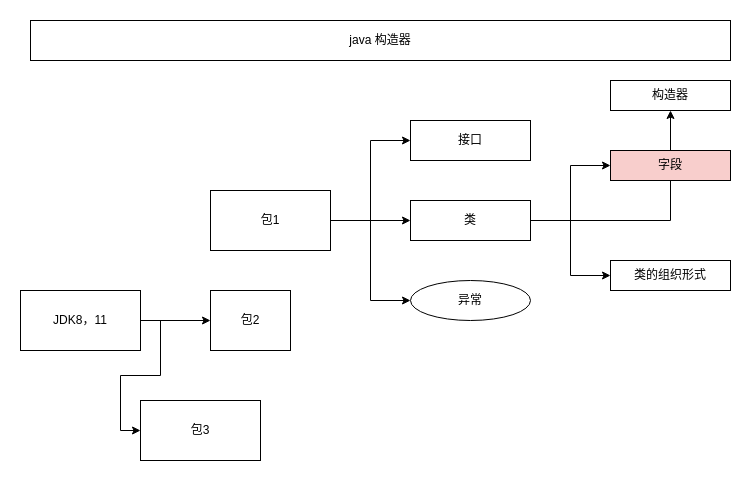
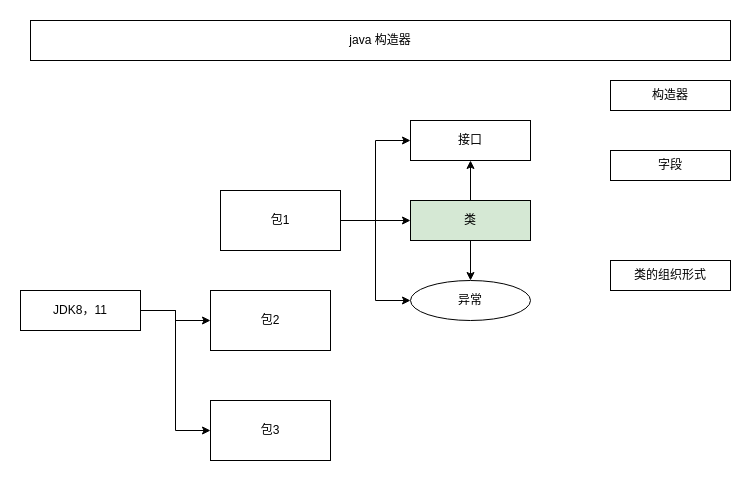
- <mxCell id="19" value="字段" style="rounded=0;whiteSpace=wrap;html=1;fillColor=#f8cecc;" vertex="1" parent="1"><mxGeometry x="610" y="150" width="120" height="30" as="geometry" /></mxCell>
+ <mxCell id="19" value="字段" style="rounded=0;whiteSpace=wrap;html=1;" vertex="1" parent="1"><mxGeometry x="610" y="150" width="120" height="30" as="geometry" /></mxCell>
- <mxCell id="14" style="edgeStyle=orthogonalEdgeStyle;rounded=0;orthogonalLoop=1;jettySize=auto;html=1;entryX=0;entryY=0.5;entryDx=0;entryDy=0;" edge="1" parent="1" source="16" target="19"><mxGeometry relative="1" as="geometry" /></mxCell>
+ <mxCell id="14" style="edgeStyle=orthogonalEdgeStyle;rounded=0;orthogonalLoop=1;jettySize=auto;html=1;" edge="1" parent="1" source="16" target="17"><mxGeometry relative="1" as="geometry" /></mxCell>
- <mxCell id="9" value="包1" style="rounded=0;whiteSpace=wrap;html=1;" vertex="1" parent="1"><mxGeometry x="210" y="190" width="120" height="60" as="geometry" /></mxCell>
+ <mxCell id="9" value="包1" style="rounded=0;whiteSpace=wrap;html=1;" vertex="1" parent="1"><mxGeometry x="220" y="190" width="120" height="60" as="geometry" /></mxCell>
- <mxCell id="16" value="类" style="rounded=0;whiteSpace=wrap;html=1;" vertex="1" parent="1"><mxGeometry x="410" y="200" width="120" height="40" as="geometry" /></mxCell>
+ <mxCell id="16" value="类" style="rounded=0;whiteSpace=wrap;html=1;fillColor=#d5e8d4;" vertex="1" parent="1"><mxGeometry x="410" y="200" width="120" height="40" as="geometry" /></mxCell>
- <mxCell id="13" value="" style="edgeStyle=orthogonalEdgeStyle;rounded=0;orthogonalLoop=1;jettySize=auto;html=1;" edge="1" parent="1" source="16" target="18"><mxGeometry relative="1" as="geometry" /></mxCell>
+ <mxCell id="13" value="" style="edgeStyle=orthogonalEdgeStyle;rounded=0;orthogonalLoop=1;jettySize=auto;html=1;" edge="1" parent="1" source="16" target="12"><mxGeometry relative="1" as="geometry" /></mxCell>
- <mxCell id="15" style="edgeStyle=orthogonalEdgeStyle;rounded=0;orthogonalLoop=1;jettySize=auto;html=1;entryX=0;entryY=0.5;entryDx=0;entryDy=0;" edge="1" parent="1" source="16" target="20"><mxGeometry relative="1" as="geometry" /></mxCell>
- <mxCell id="5" value="JDK8，11" style="rounded=0;whiteSpace=wrap;html=1;" vertex="1" parent="1"><mxGeometry x="20" y="290" width="120" height="60" as="geometry" /></mxCell>
+ <mxCell id="5" value="JDK8，11" style="rounded=0;whiteSpace=wrap;html=1;" vertex="1" parent="1"><mxGeometry x="20" y="290" width="120" height="40" as="geometry" /></mxCell>
- <mxCell id="10" value="包2" style="rounded=0;whiteSpace=wrap;html=1;" vertex="1" parent="1"><mxGeometry x="210" y="290" width="80" height="60" as="geometry" /></mxCell>
+ <mxCell id="10" value="包2" style="rounded=0;whiteSpace=wrap;html=1;" vertex="1" parent="1"><mxGeometry x="210" y="290" width="120" height="60" as="geometry" /></mxCell>
- <mxCell id="11" value="包3" style="rounded=0;whiteSpace=wrap;html=1;" vertex="1" parent="1"><mxGeometry x="140" y="400" width="120" height="60" as="geometry" /></mxCell>
+ <mxCell id="11" value="包3" style="rounded=0;whiteSpace=wrap;html=1;" vertex="1" parent="1"><mxGeometry x="210" y="400" width="120" height="60" as="geometry" /></mxCell>
